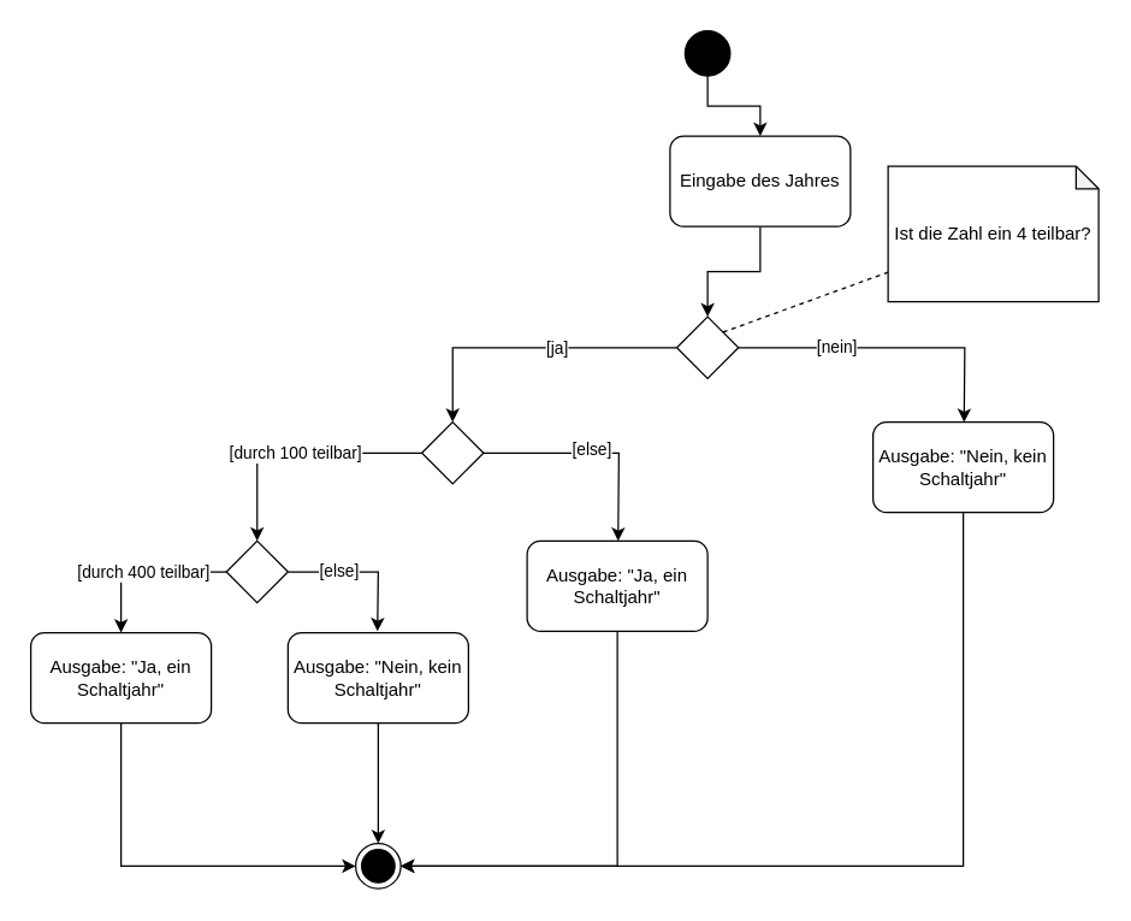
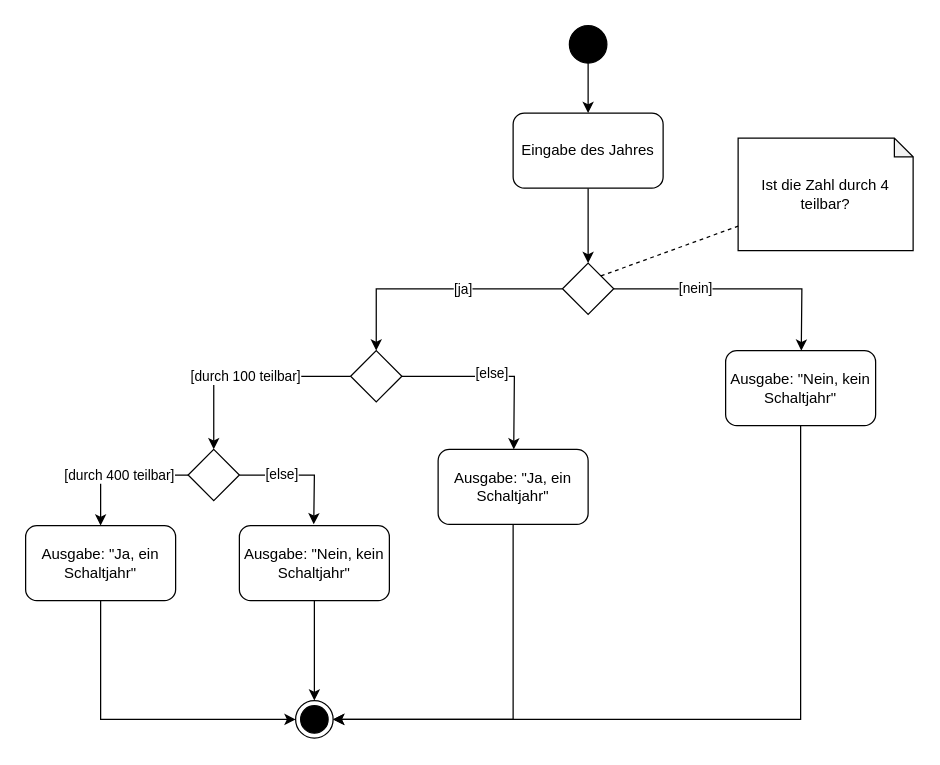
- <mxCell id="3" value="Eingabe des Jahres" style="rounded=1;whiteSpace=wrap;html=1;" vertex="1" parent="1"><mxGeometry x="445" y="90" width="120" height="60" as="geometry" /></mxCell>
+ <mxCell id="3" value="Eingabe des Jahres" style="rounded=1;whiteSpace=wrap;html=1;" vertex="1" parent="1"><mxGeometry x="410" y="90" width="120" height="60" as="geometry" /></mxCell>
- <mxCell id="21" value="Ist die Zahl ein 4 teilbar?" style="shape=note;whiteSpace=wrap;html=1;backgroundOutline=1;darkOpacity=0.05;size=15;" vertex="1" parent="1"><mxGeometry x="590" y="110" width="140" height="90" as="geometry" /></mxCell>
+ <mxCell id="21" value="Ist die Zahl durch 4 teilbar?" style="shape=note;whiteSpace=wrap;html=1;backgroundOutline=1;darkOpacity=0.05;size=15;" vertex="1" parent="1"><mxGeometry x="590" y="110" width="140" height="90" as="geometry" /></mxCell>
